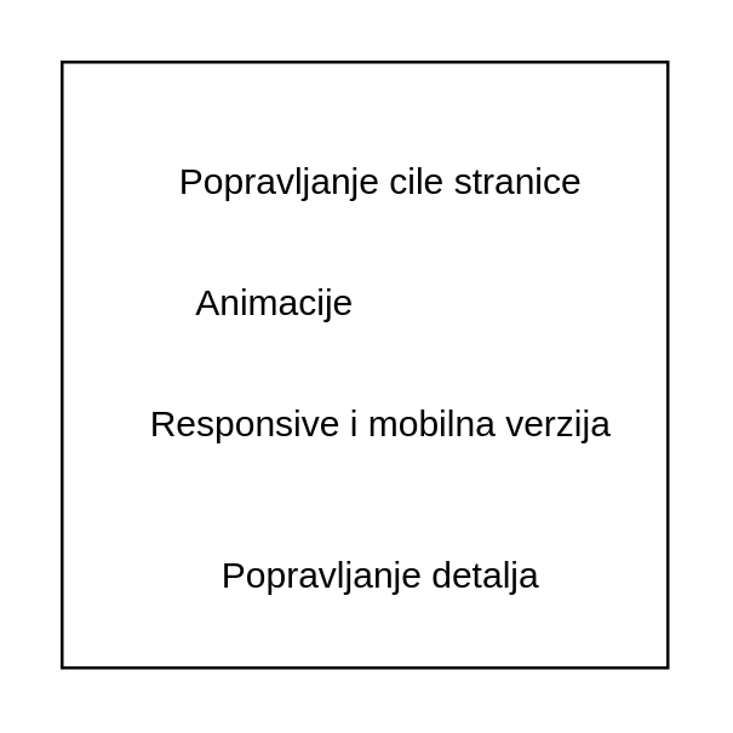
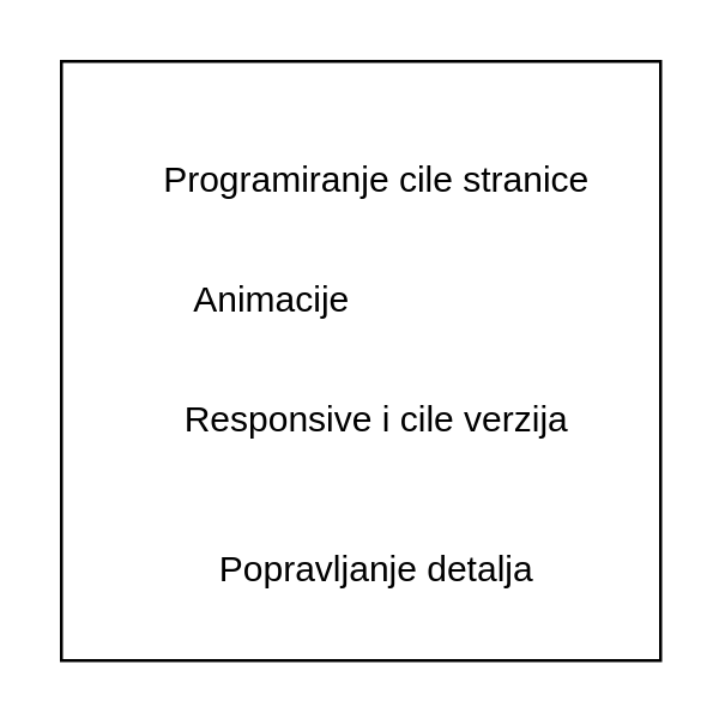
- <mxCell id="3" value="Popravljanje cile stranice" style="text;html=1;resizable=0;autosize=1;align=center;verticalAlign=middle;points=[];fillColor=none;strokeColor=none;rounded=0;" parent="1" vertex="1"><mxGeometry x="45" y="50" width="160" height="20" as="geometry" /></mxCell>
+ <mxCell id="3" value="Programiranje cile stranice" style="text;html=1;resizable=0;autosize=1;align=center;verticalAlign=middle;points=[];fillColor=none;strokeColor=none;rounded=0;" parent="1" vertex="1"><mxGeometry x="45" y="50" width="160" height="20" as="geometry" /></mxCell>
- <mxCell id="5" value="Responsive i mobilna verzija" style="text;html=1;resizable=0;autosize=1;align=center;verticalAlign=middle;points=[];fillColor=none;strokeColor=none;rounded=0;" parent="1" vertex="1"><mxGeometry x="40" y="130" width="170" height="20" as="geometry" /></mxCell>
+ <mxCell id="5" value="Responsive i cile verzija" style="text;html=1;resizable=0;autosize=1;align=center;verticalAlign=middle;points=[];fillColor=none;strokeColor=none;rounded=0;" parent="1" vertex="1"><mxGeometry x="40" y="130" width="170" height="20" as="geometry" /></mxCell>
